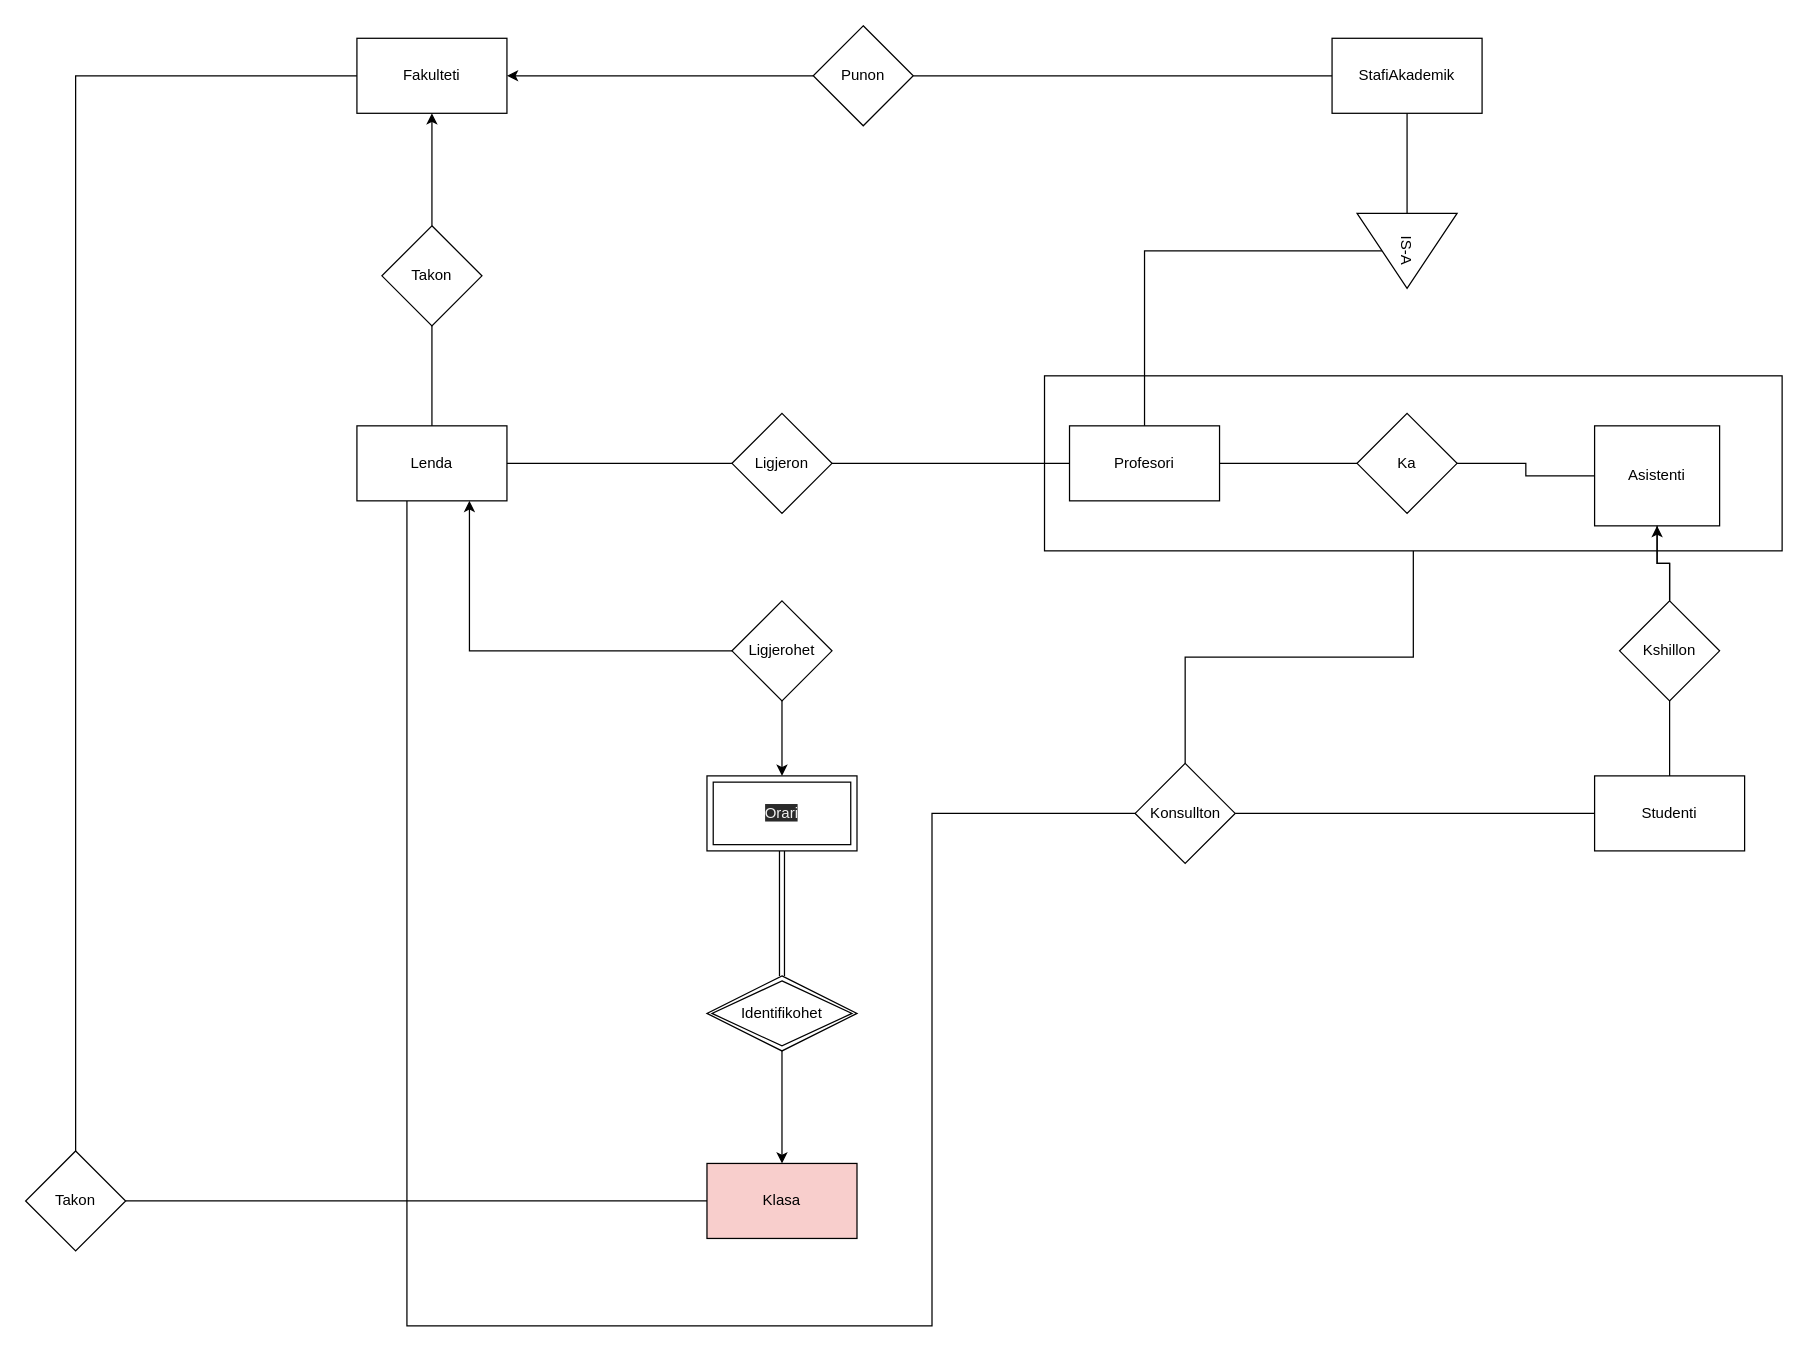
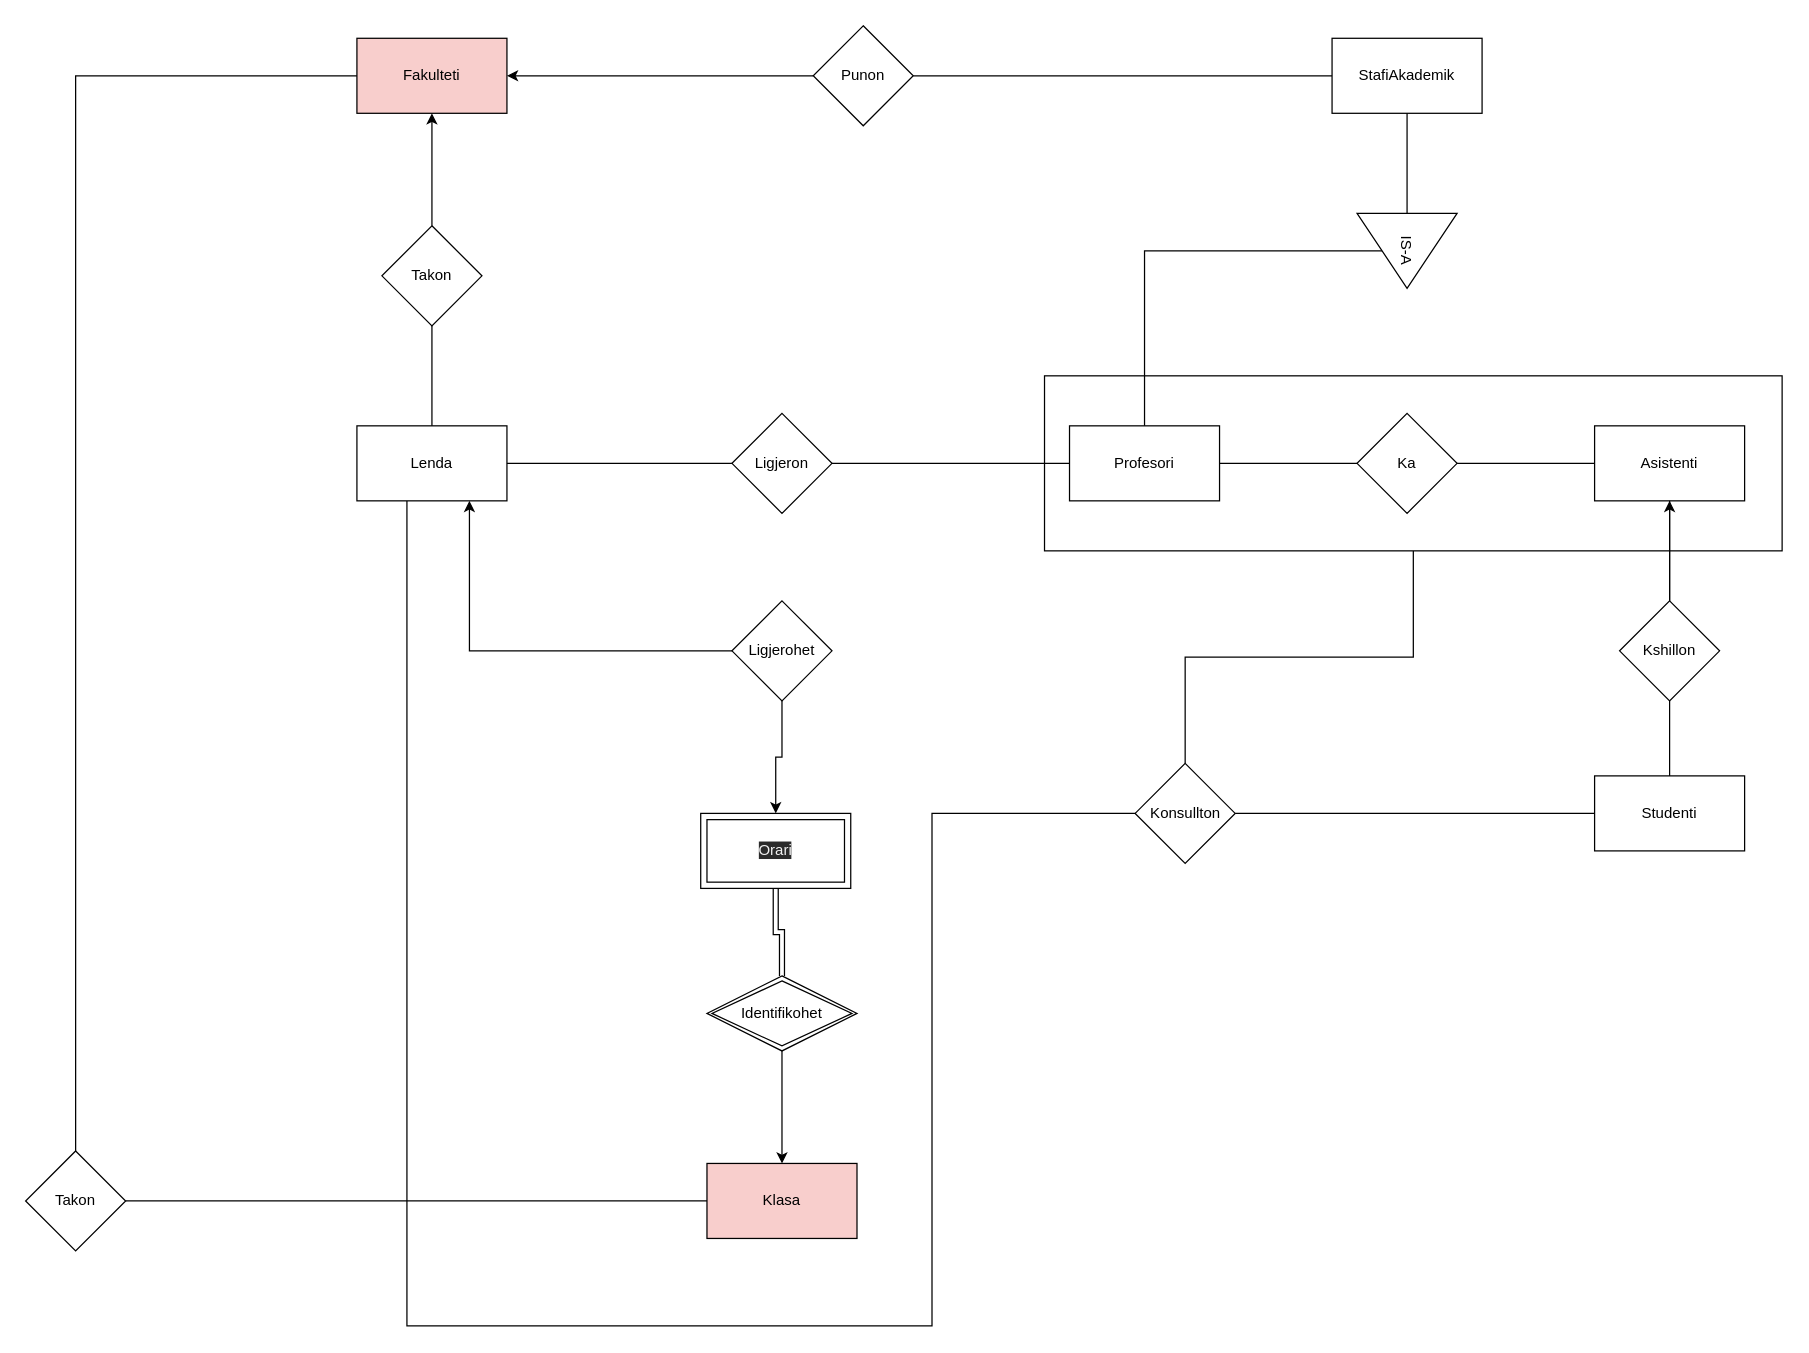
- <mxCell id="5" value="Fakulteti" style="rounded=0;whiteSpace=wrap;html=1;" vertex="1" parent="1"><mxGeometry x="285" y="30" width="120" height="60" as="geometry" /></mxCell>
+ <mxCell id="5" value="Fakulteti" style="rounded=0;whiteSpace=wrap;html=1;fillColor=#f8cecc;" vertex="1" parent="1"><mxGeometry x="285" y="30" width="120" height="60" as="geometry" /></mxCell>
- <mxCell id="8" value="Asistenti" style="rounded=0;whiteSpace=wrap;html=1;" vertex="1" parent="1"><mxGeometry x="1275" y="340" width="100" height="80" as="geometry" /></mxCell>
+ <mxCell id="8" value="Asistenti" style="rounded=0;whiteSpace=wrap;html=1;" vertex="1" parent="1"><mxGeometry x="1275" y="340" width="120" height="60" as="geometry" /></mxCell>
- <mxCell id="31" value="&#10;&#10;&lt;span style=&quot;color: rgb(240, 240, 240); font-family: helvetica; font-size: 12px; font-style: normal; font-weight: 400; letter-spacing: normal; text-align: center; text-indent: 0px; text-transform: none; word-spacing: 0px; background-color: rgb(42, 42, 42); display: inline; float: none;&quot;&gt;Orari&lt;/span&gt;&#10;&#10;" style="shape=ext;margin=3;double=1;whiteSpace=wrap;html=1;align=center;" vertex="1" parent="1"><mxGeometry x="565" y="620" width="120" height="60" as="geometry" /></mxCell>
+ <mxCell id="31" value="&#10;&#10;&lt;span style=&quot;color: rgb(240, 240, 240); font-family: helvetica; font-size: 12px; font-style: normal; font-weight: 400; letter-spacing: normal; text-align: center; text-indent: 0px; text-transform: none; word-spacing: 0px; background-color: rgb(42, 42, 42); display: inline; float: none;&quot;&gt;Orari&lt;/span&gt;&#10;&#10;" style="shape=ext;margin=3;double=1;whiteSpace=wrap;html=1;align=center;" vertex="1" parent="1"><mxGeometry x="560" y="650" width="120" height="60" as="geometry" /></mxCell>
